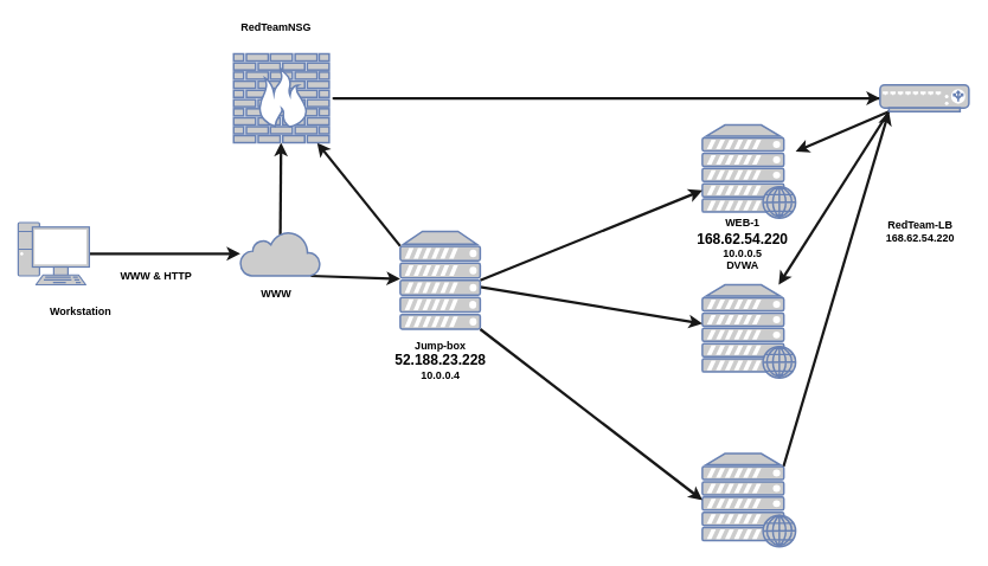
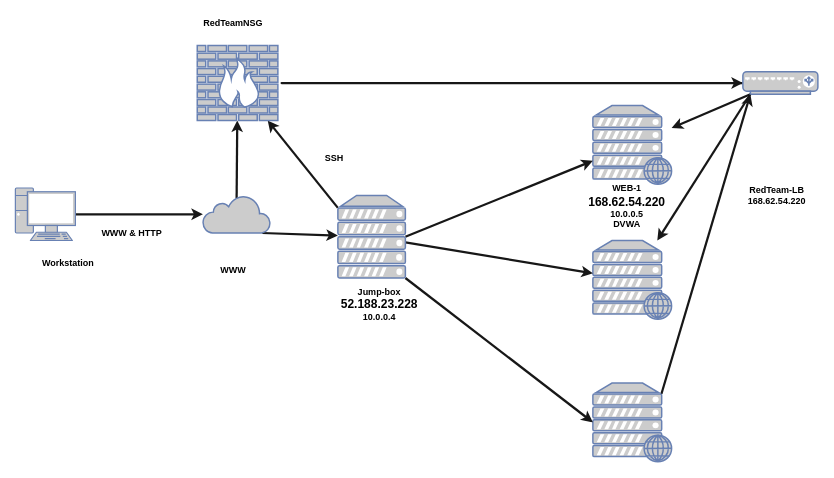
+ <mxCell id="28" value="SSH" style="text;html=1;resizable=0;autosize=1;align=center;verticalAlign=middle;points=[];fillColor=none;strokeColor=none;rounded=0;fontStyle=1" vertex="1" parent="1"><mxGeometry x="425" y="200" width="40" height="20" as="geometry" /></mxCell>
- <mxCell id="21" value="WWW" style="text;html=1;resizable=0;autosize=1;align=center;verticalAlign=middle;points=[];fillColor=none;strokeColor=none;rounded=0;fontStyle=1" vertex="1" parent="1"><mxGeometry x="285" y="320" width="50" height="20" as="geometry" /></mxCell>
+ <mxCell id="21" value="WWW" style="text;html=1;resizable=0;autosize=1;align=center;verticalAlign=middle;points=[];fillColor=none;strokeColor=none;rounded=0;fontStyle=1" vertex="1" parent="1"><mxGeometry x="285" y="350" width="50" height="20" as="geometry" /></mxCell>
- <mxCell id="22" value="Jump-box&lt;br&gt;&lt;span style=&quot;font-family: &amp;quot;az_ea_font&amp;quot; , &amp;quot;segoe ui&amp;quot; , &amp;quot;az_font&amp;quot; , , , &amp;quot;blinkmacsystemfont&amp;quot; , &amp;quot;roboto&amp;quot; , &amp;quot;oxygen&amp;quot; , &amp;quot;ubuntu&amp;quot; , &amp;quot;cantarell&amp;quot; , &amp;quot;open sans&amp;quot; , &amp;quot;helvetica neue&amp;quot; , sans-serif ; font-size: 16px ; background-color: rgb(255 , 255 , 255)&quot;&gt;52.188.23.228&lt;br&gt;&lt;/span&gt;10.0.0.4" style="text;html=1;resizable=0;autosize=1;align=center;verticalAlign=middle;points=[];fillColor=none;strokeColor=none;rounded=0;fontStyle=1" vertex="1" parent="1"><mxGeometry x="435" y="380" width="120" height="50" as="geometry" /></mxCell>
+ <mxCell id="22" value="Jump-box&lt;br&gt;&lt;span style=&quot;font-family: &amp;quot;az_ea_font&amp;quot; , &amp;quot;segoe ui&amp;quot; , &amp;quot;az_font&amp;quot; , , , &amp;quot;blinkmacsystemfont&amp;quot; , &amp;quot;roboto&amp;quot; , &amp;quot;oxygen&amp;quot; , &amp;quot;ubuntu&amp;quot; , &amp;quot;cantarell&amp;quot; , &amp;quot;open sans&amp;quot; , &amp;quot;helvetica neue&amp;quot; , sans-serif ; font-size: 16px ; background-color: rgb(255 , 255 , 255)&quot;&gt;52.188.23.228&lt;br&gt;&lt;/span&gt;10.0.0.4" style="text;html=1;resizable=0;autosize=1;align=center;verticalAlign=middle;points=[];fillColor=none;strokeColor=none;rounded=0;fontStyle=1" vertex="1" parent="1"><mxGeometry x="445" y="380" width="120" height="50" as="geometry" /></mxCell>
